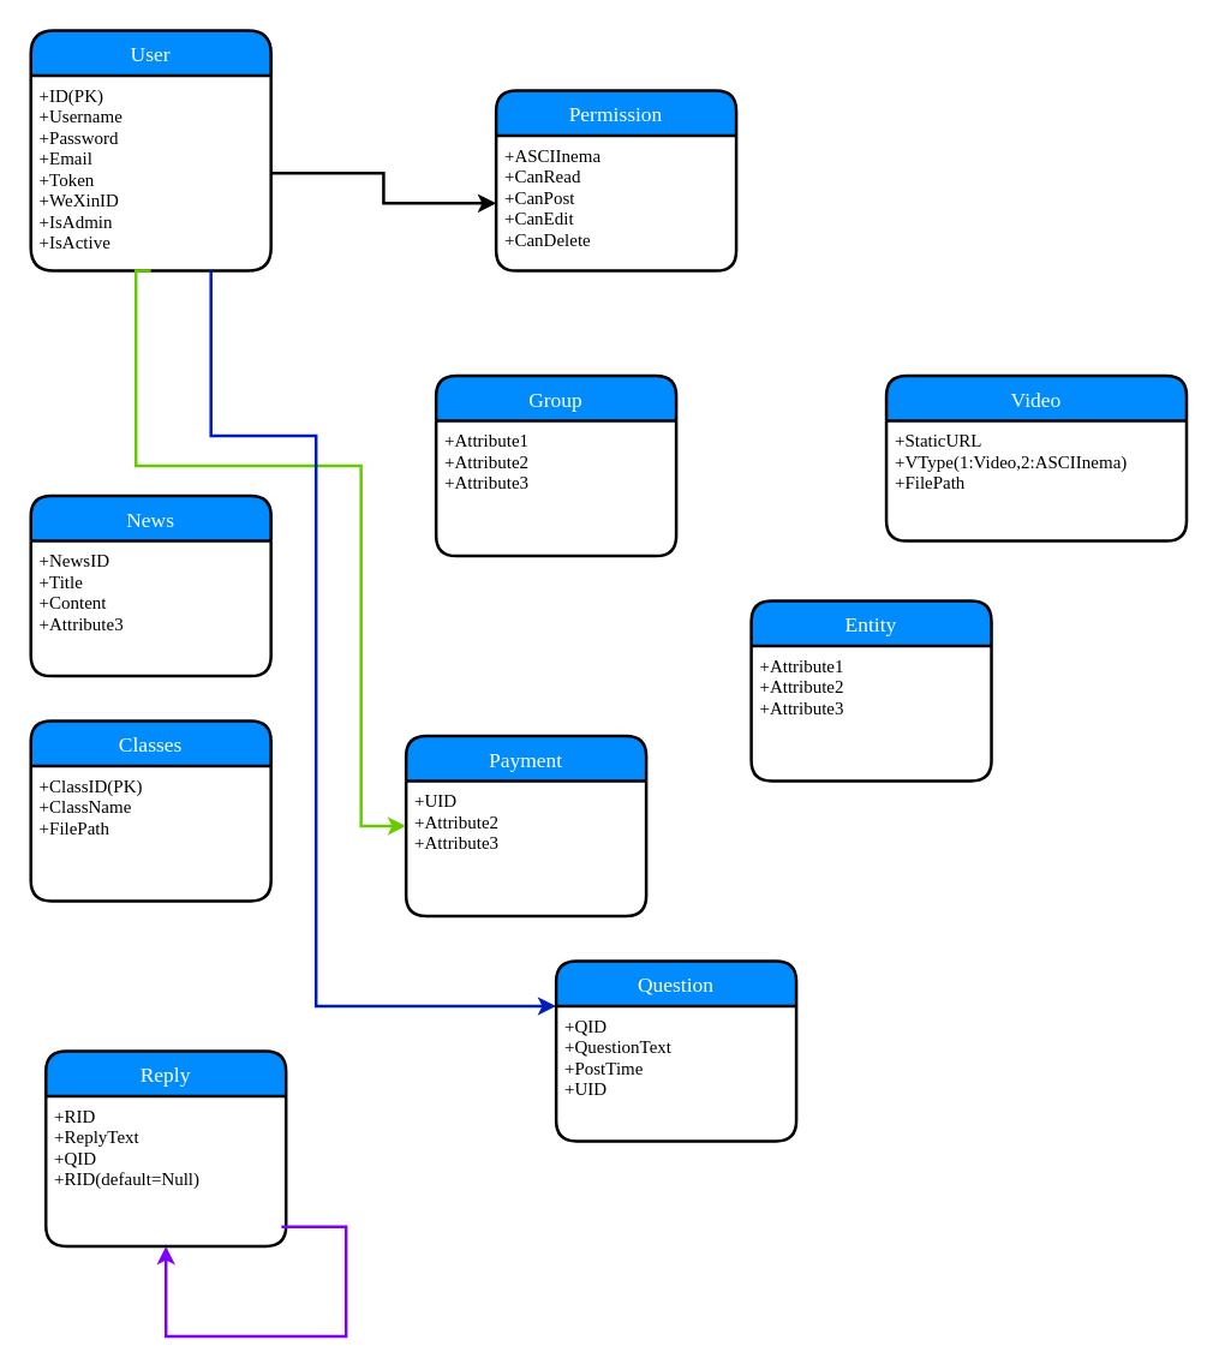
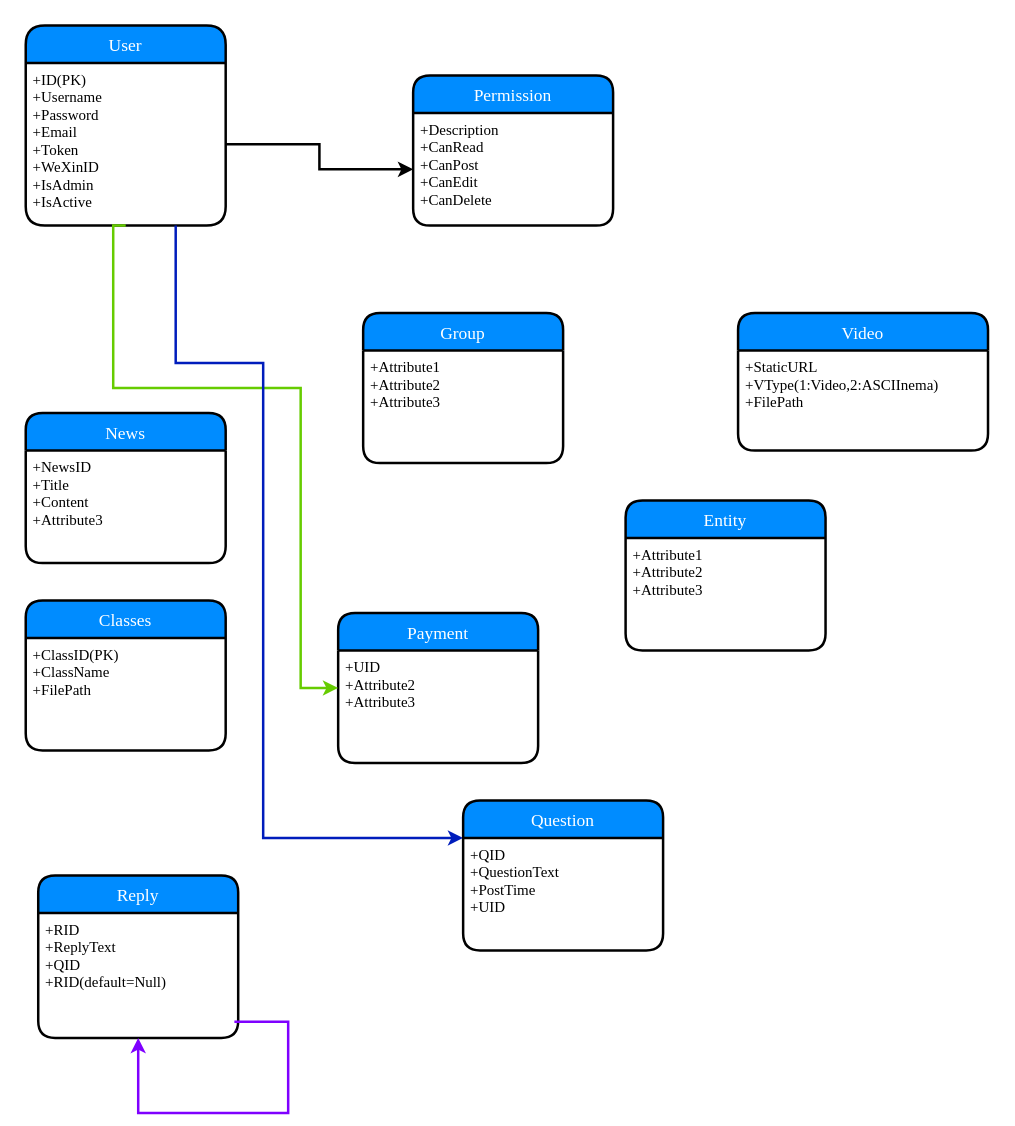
- <mxCell id="5" value="+ASCIInema&#10;+CanRead&#10;+CanPost&#10;+CanEdit&#10;+CanDelete&#10;" style="align=left;strokeColor=none;fillColor=none;spacingLeft=4;fontSize=12;verticalAlign=top;resizable=0;rotatable=0;part=1;fontFamily=Verdana;" vertex="1" parent="4"><mxGeometry y="30" width="160" height="90" as="geometry" /></mxCell>
+ <mxCell id="5" value="+Description&#10;+CanRead&#10;+CanPost&#10;+CanEdit&#10;+CanDelete&#10;" style="align=left;strokeColor=none;fillColor=none;spacingLeft=4;fontSize=12;verticalAlign=top;resizable=0;rotatable=0;part=1;fontFamily=Verdana;" vertex="1" parent="4"><mxGeometry y="30" width="160" height="90" as="geometry" /></mxCell>
